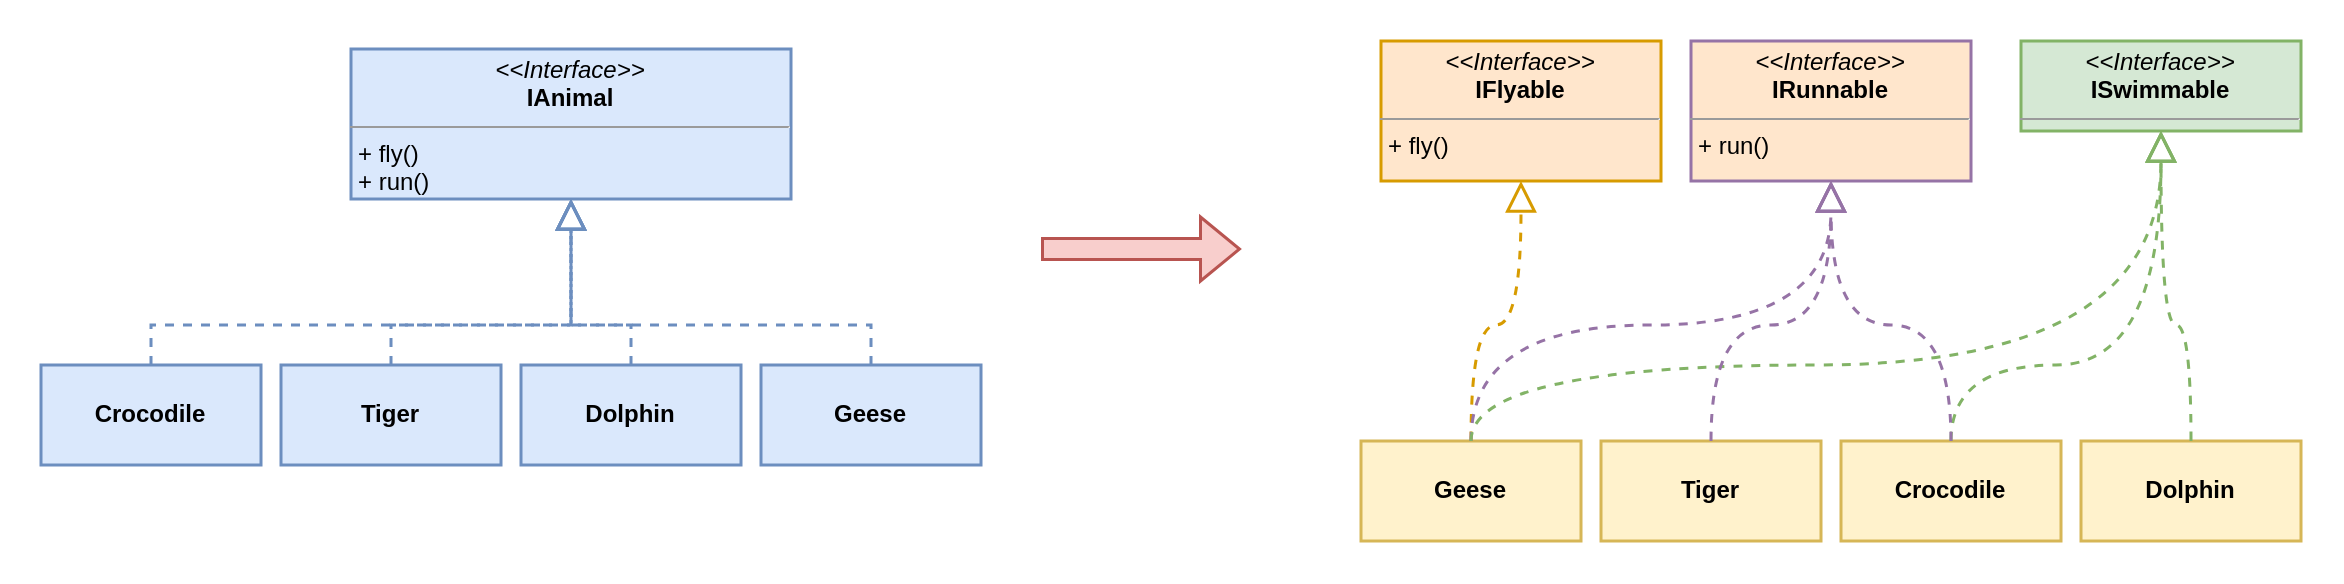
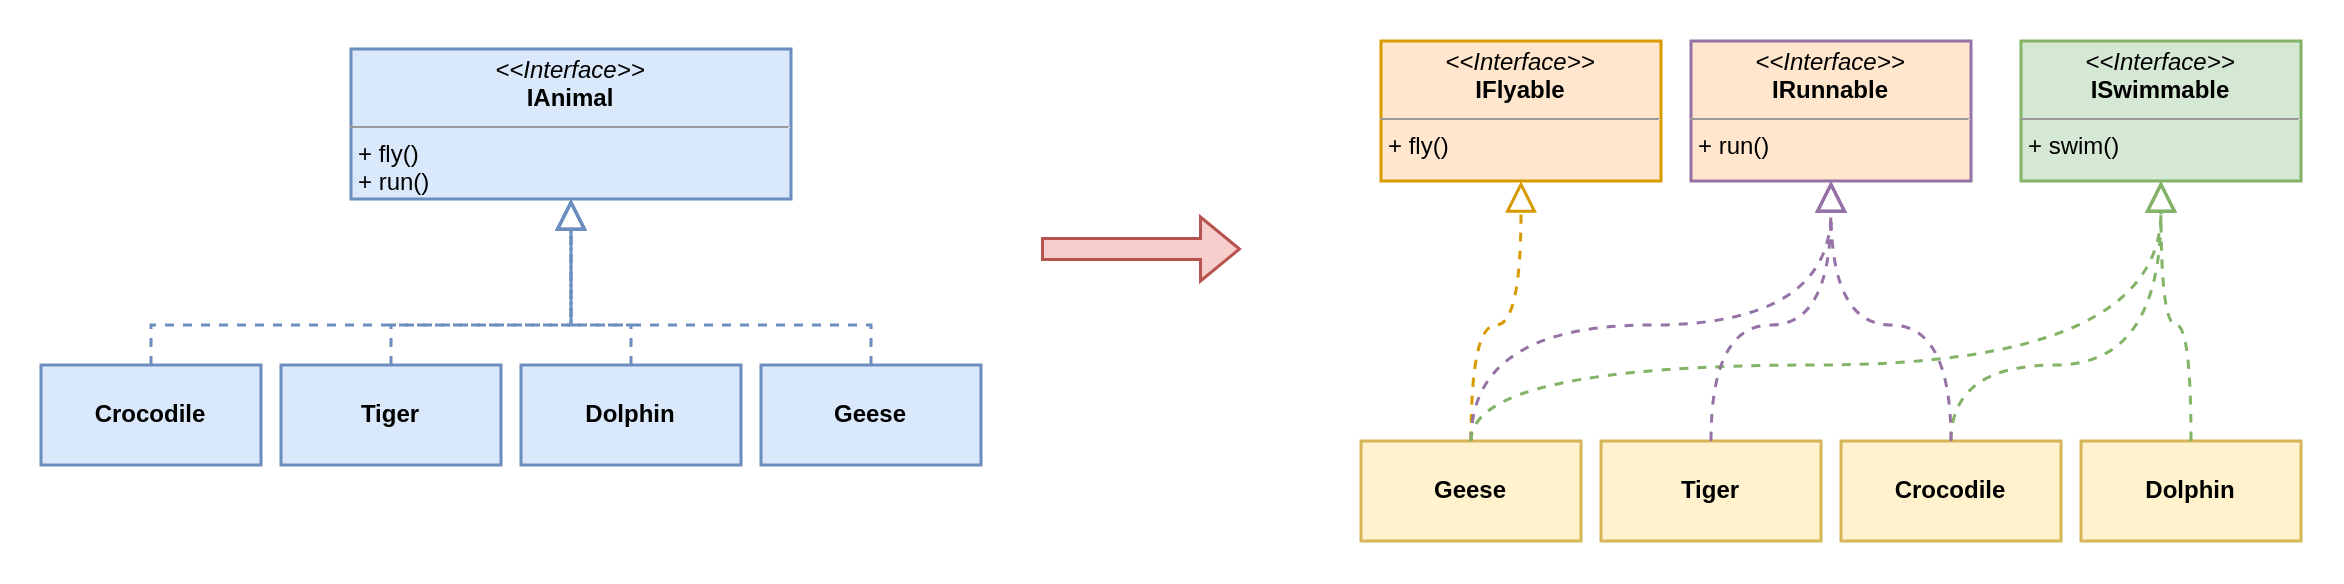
- <mxCell id="14" value="&lt;p style=&quot;margin:0px;margin-top:4px;text-align:center;&quot;&gt;&lt;i&gt;&amp;lt;&amp;lt;Interface&amp;gt;&amp;gt;&lt;/i&gt;&lt;br&gt;&lt;b&gt;ISwimmable&lt;/b&gt;&lt;/p&gt;&lt;hr size=&quot;1&quot;&gt;&lt;p style=&quot;margin:0px;margin-left:4px;&quot;&gt;+ swim()&lt;/p&gt;" style="verticalAlign=top;align=left;overflow=fill;fontSize=12;fontFamily=Helvetica;html=1;whiteSpace=wrap;fillColor=#d5e8d4;strokeColor=#82b366;strokeWidth=1.5;" vertex="1" parent="1"><mxGeometry x="1010" y="20" width="140" height="45" as="geometry" /></mxCell>
+ <mxCell id="14" value="&lt;p style=&quot;margin:0px;margin-top:4px;text-align:center;&quot;&gt;&lt;i&gt;&amp;lt;&amp;lt;Interface&amp;gt;&amp;gt;&lt;/i&gt;&lt;br&gt;&lt;b&gt;ISwimmable&lt;/b&gt;&lt;/p&gt;&lt;hr size=&quot;1&quot;&gt;&lt;p style=&quot;margin:0px;margin-left:4px;&quot;&gt;+ swim()&lt;/p&gt;" style="verticalAlign=top;align=left;overflow=fill;fontSize=12;fontFamily=Helvetica;html=1;whiteSpace=wrap;fillColor=#d5e8d4;strokeColor=#82b366;strokeWidth=1.5;" vertex="1" parent="1"><mxGeometry x="1010" y="20" width="140" height="70" as="geometry" /></mxCell>
